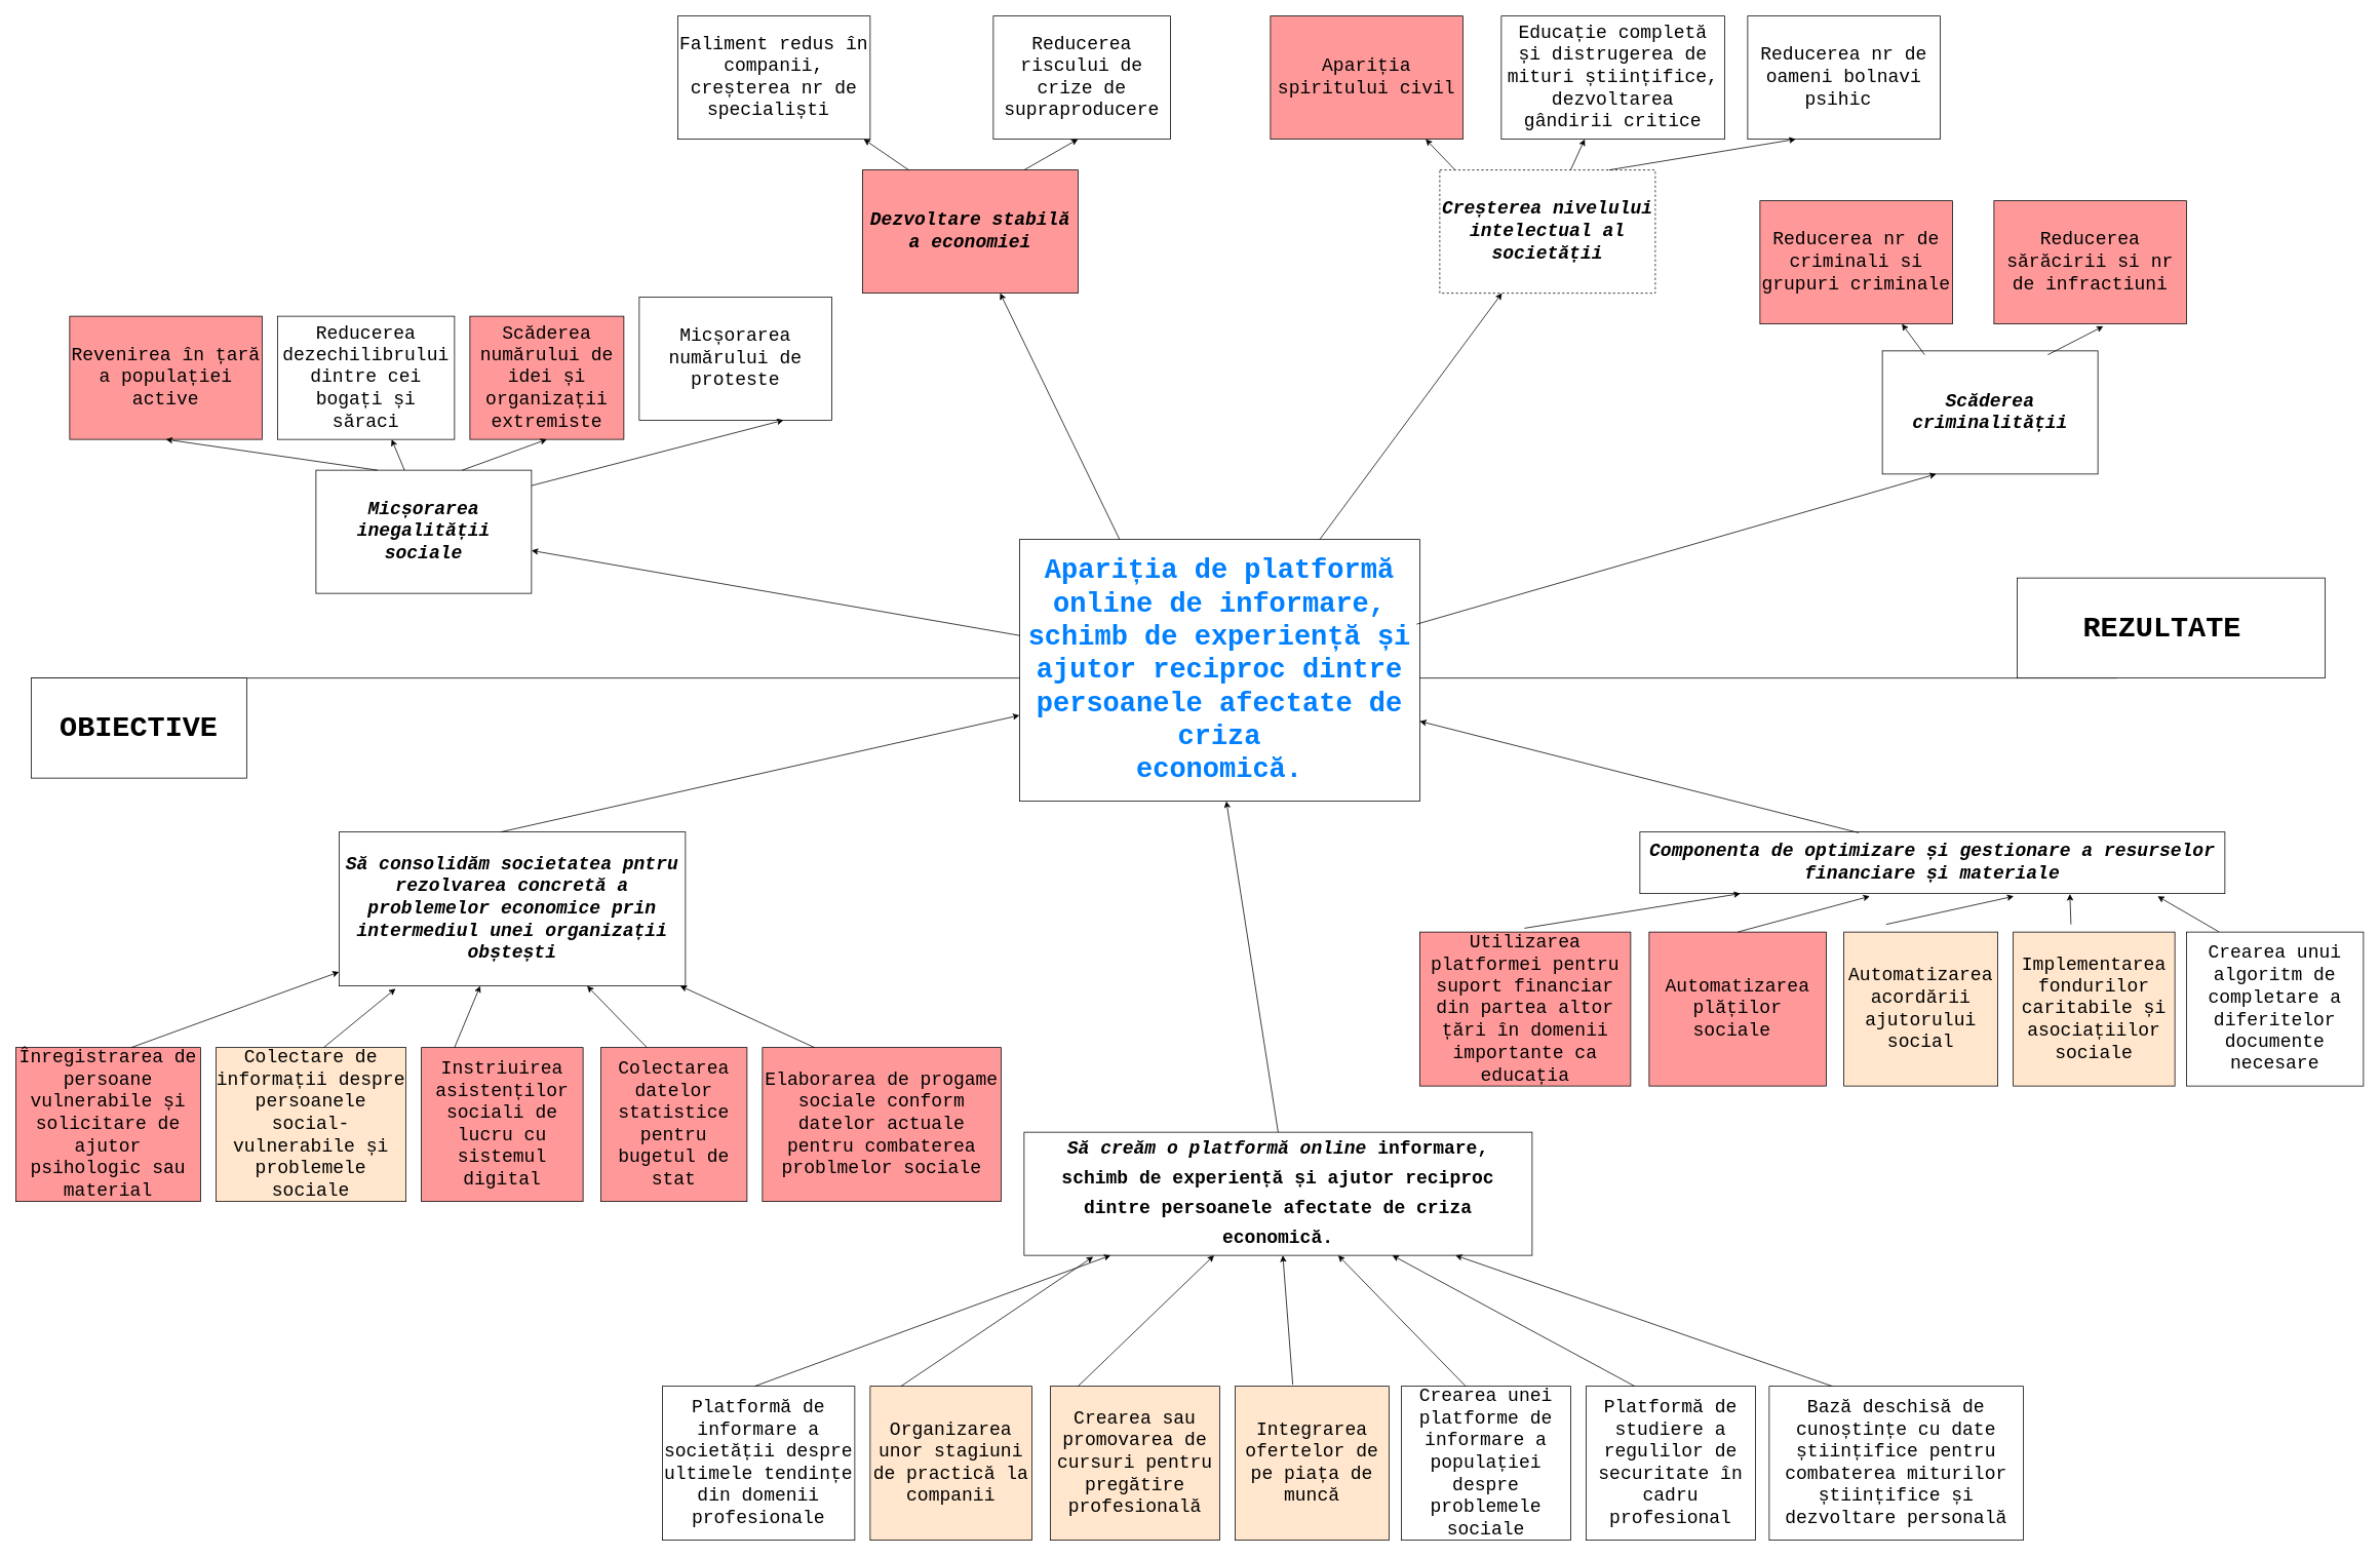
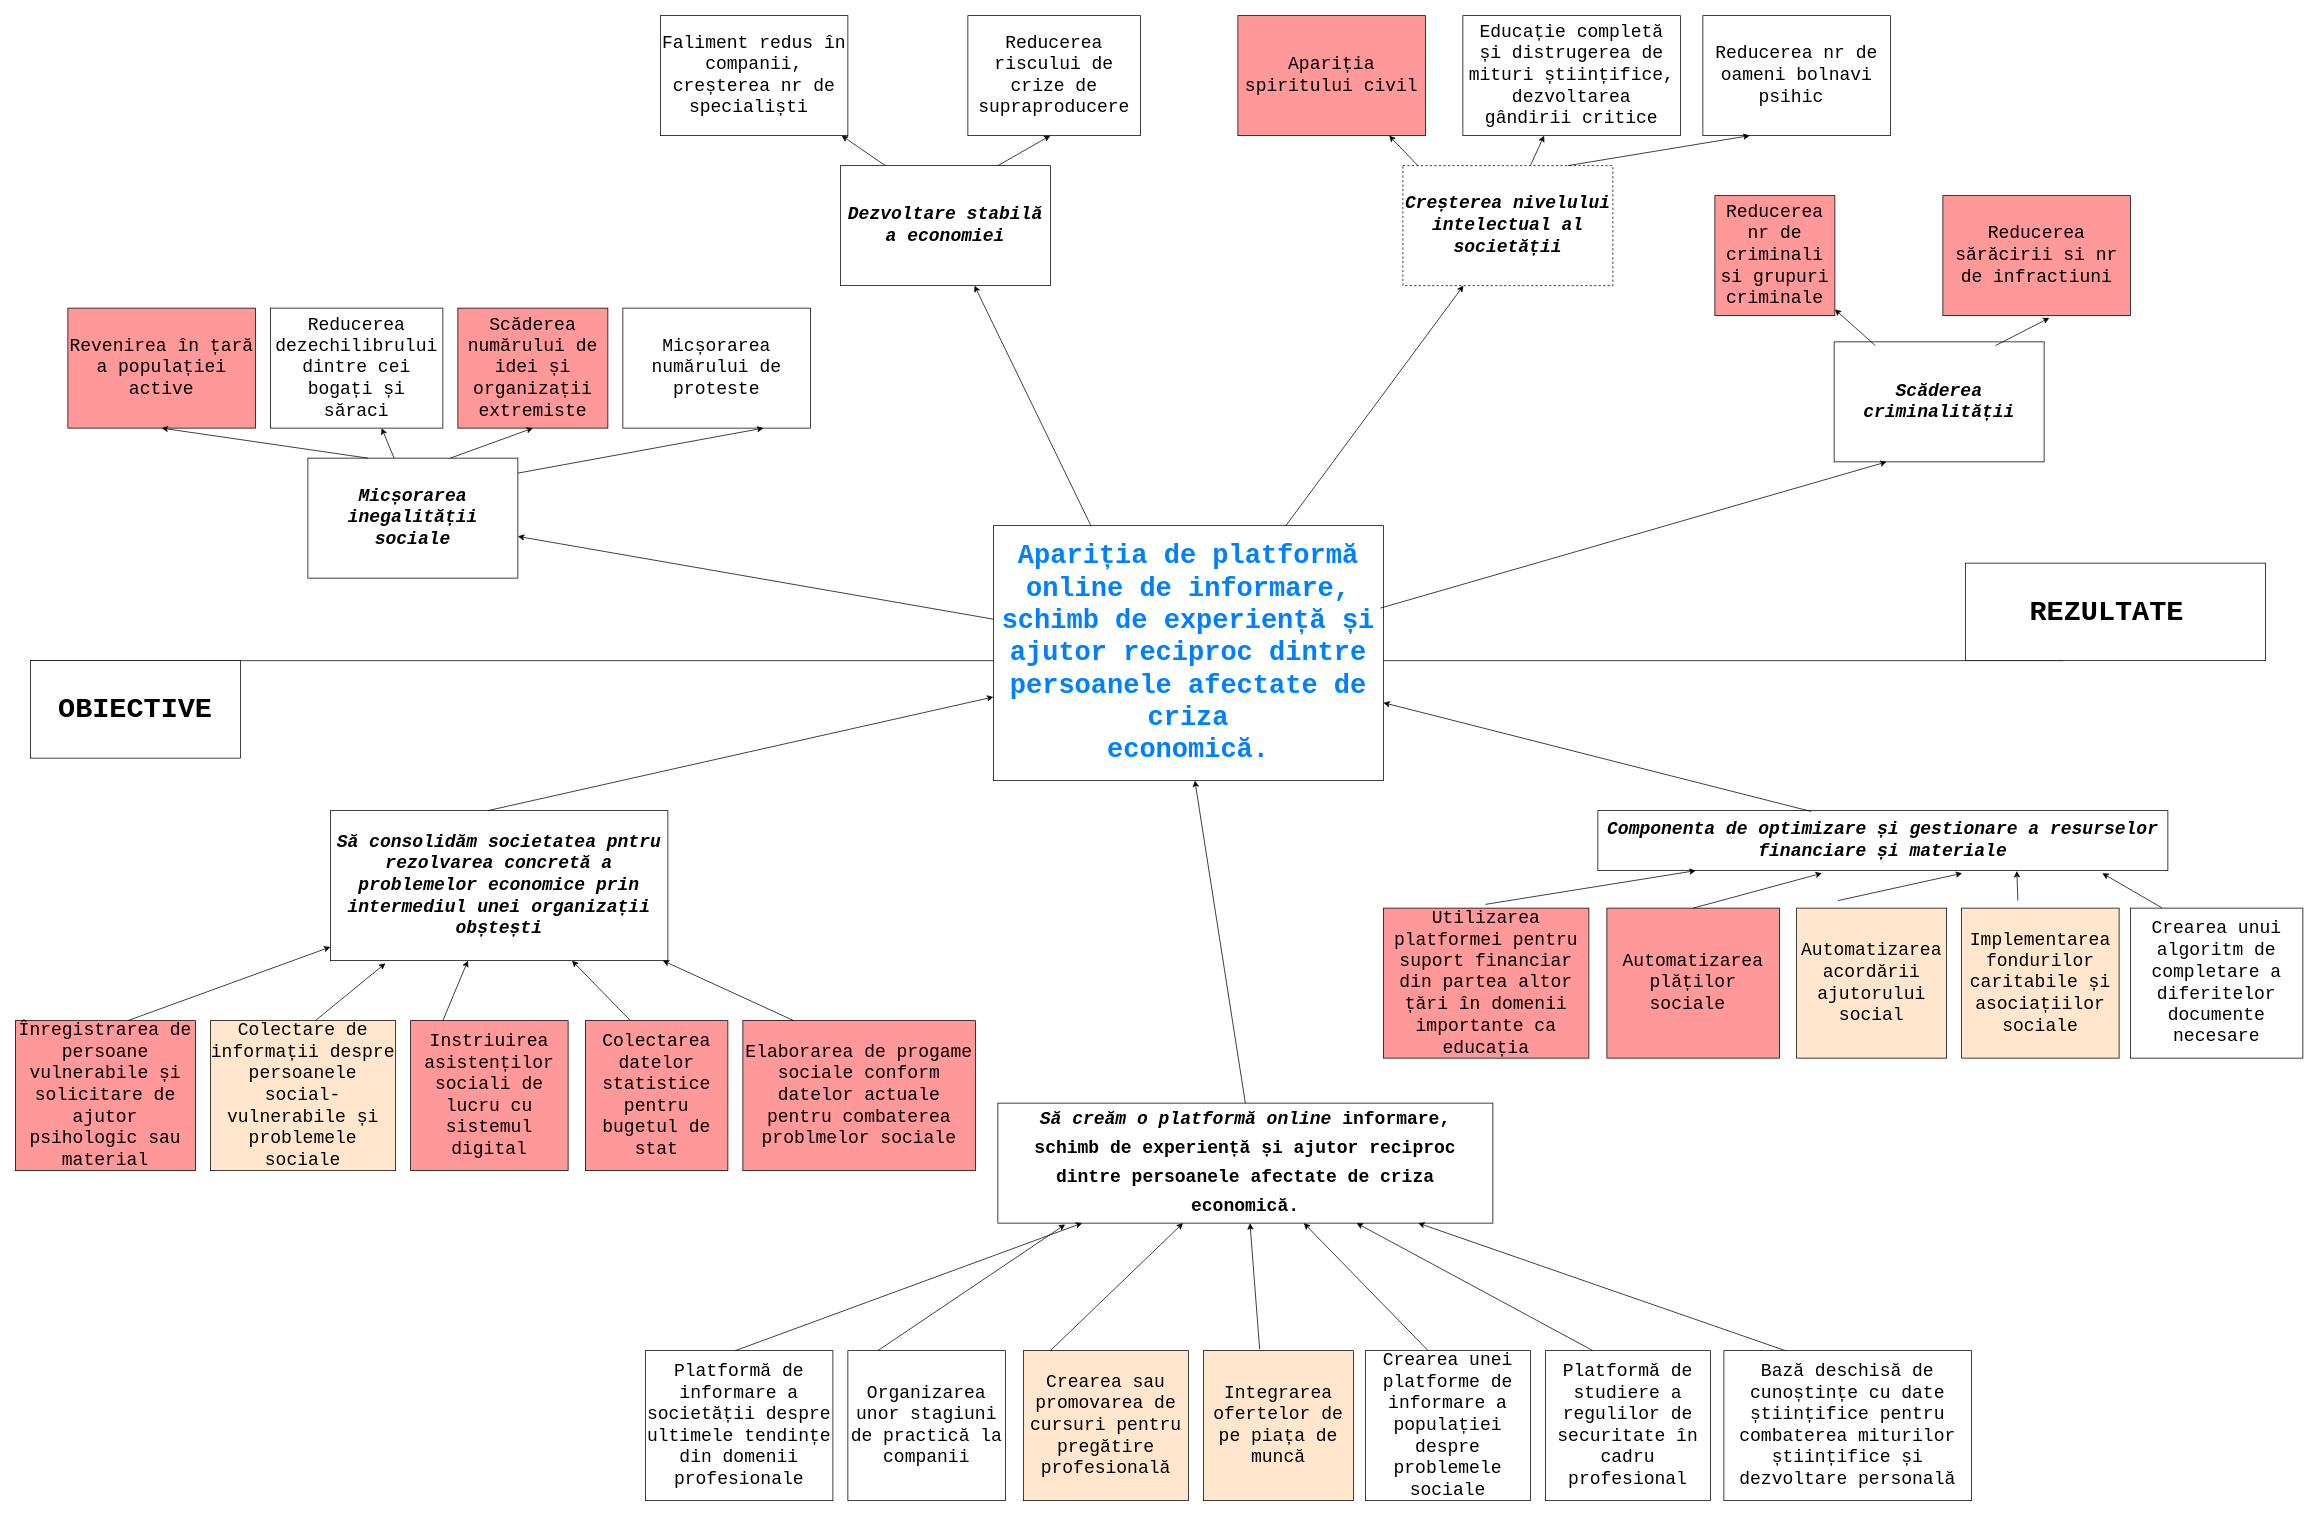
- <mxCell id="71" value="&lt;font face=&quot;Courier New&quot;&gt;&lt;span style=&quot;font-size: 24px&quot;&gt;&lt;b&gt;&lt;i&gt;Dezvoltare stabilă a economiei&lt;/i&gt;&lt;/b&gt;&lt;/span&gt;&lt;/font&gt;" style="rounded=0;whiteSpace=wrap;html=1;fillColor=#ff9999;" vertex="1" parent="62"><mxGeometry x="1030" y="200" width="280" height="160" as="geometry" /></mxCell>
+ <mxCell id="71" value="&lt;font face=&quot;Courier New&quot;&gt;&lt;span style=&quot;font-size: 24px&quot;&gt;&lt;b&gt;&lt;i&gt;Dezvoltare stabilă a economiei&lt;/i&gt;&lt;/b&gt;&lt;/span&gt;&lt;/font&gt;" style="rounded=0;whiteSpace=wrap;html=1;fillColor=#FFFFFF;" vertex="1" parent="62"><mxGeometry x="1030" y="200" width="280" height="160" as="geometry" /></mxCell>
- <mxCell id="55" value="&lt;font face=&quot;Courier New&quot;&gt;&lt;span style=&quot;font-size: 24px&quot;&gt;Reducerea nr de criminali si grupuri criminale&lt;/span&gt;&lt;/font&gt;" style="rounded=0;whiteSpace=wrap;html=1;fillColor=#FF9999;container=1;" vertex="1" parent="49"><mxGeometry x="636" y="240" width="250" height="160" as="geometry" /></mxCell>
+ <mxCell id="55" value="&lt;font face=&quot;Courier New&quot;&gt;&lt;span style=&quot;font-size: 24px&quot;&gt;Reducerea nr de criminali si grupuri criminale&lt;/span&gt;&lt;/font&gt;" style="rounded=0;whiteSpace=wrap;html=1;fillColor=#FF9999;container=1;" vertex="1" parent="49"><mxGeometry x="636" y="240" width="160" height="160" as="geometry" /></mxCell>
- <mxCell id="68" value="&lt;font face=&quot;Courier New&quot;&gt;&lt;span style=&quot;font-size: 24px&quot;&gt;Micșorarea numărului de proteste&lt;/span&gt;&lt;/font&gt;" style="rounded=0;whiteSpace=wrap;html=1;fillColor=#FFFFFF;container=1;" vertex="1" parent="62"><mxGeometry x="740" y="365" width="250" height="160" as="geometry" /></mxCell>
+ <mxCell id="68" value="&lt;font face=&quot;Courier New&quot;&gt;&lt;span style=&quot;font-size: 24px&quot;&gt;Micșorarea numărului de proteste&lt;/span&gt;&lt;/font&gt;" style="rounded=0;whiteSpace=wrap;html=1;fillColor=#FFFFFF;container=1;" vertex="1" parent="62"><mxGeometry x="740" y="390" width="250" height="160" as="geometry" /></mxCell>
- <mxCell id="12" value="&lt;font style=&quot;font-size: 24px&quot; face=&quot;Courier New&quot;&gt;Organizarea unor stagiuni de practică la companii&lt;/font&gt;" style="rounded=0;whiteSpace=wrap;html=1;fillColor=#FFE6CC;" vertex="1" parent="1"><mxGeometry x="1130" y="1800" width="210" height="200" as="geometry" /></mxCell>
+ <mxCell id="12" value="&lt;font style=&quot;font-size: 24px&quot; face=&quot;Courier New&quot;&gt;Organizarea unor stagiuni de practică la companii&lt;/font&gt;" style="rounded=0;whiteSpace=wrap;html=1;fillColor=#ffffff;" vertex="1" parent="1"><mxGeometry x="1130" y="1800" width="210" height="200" as="geometry" /></mxCell>
